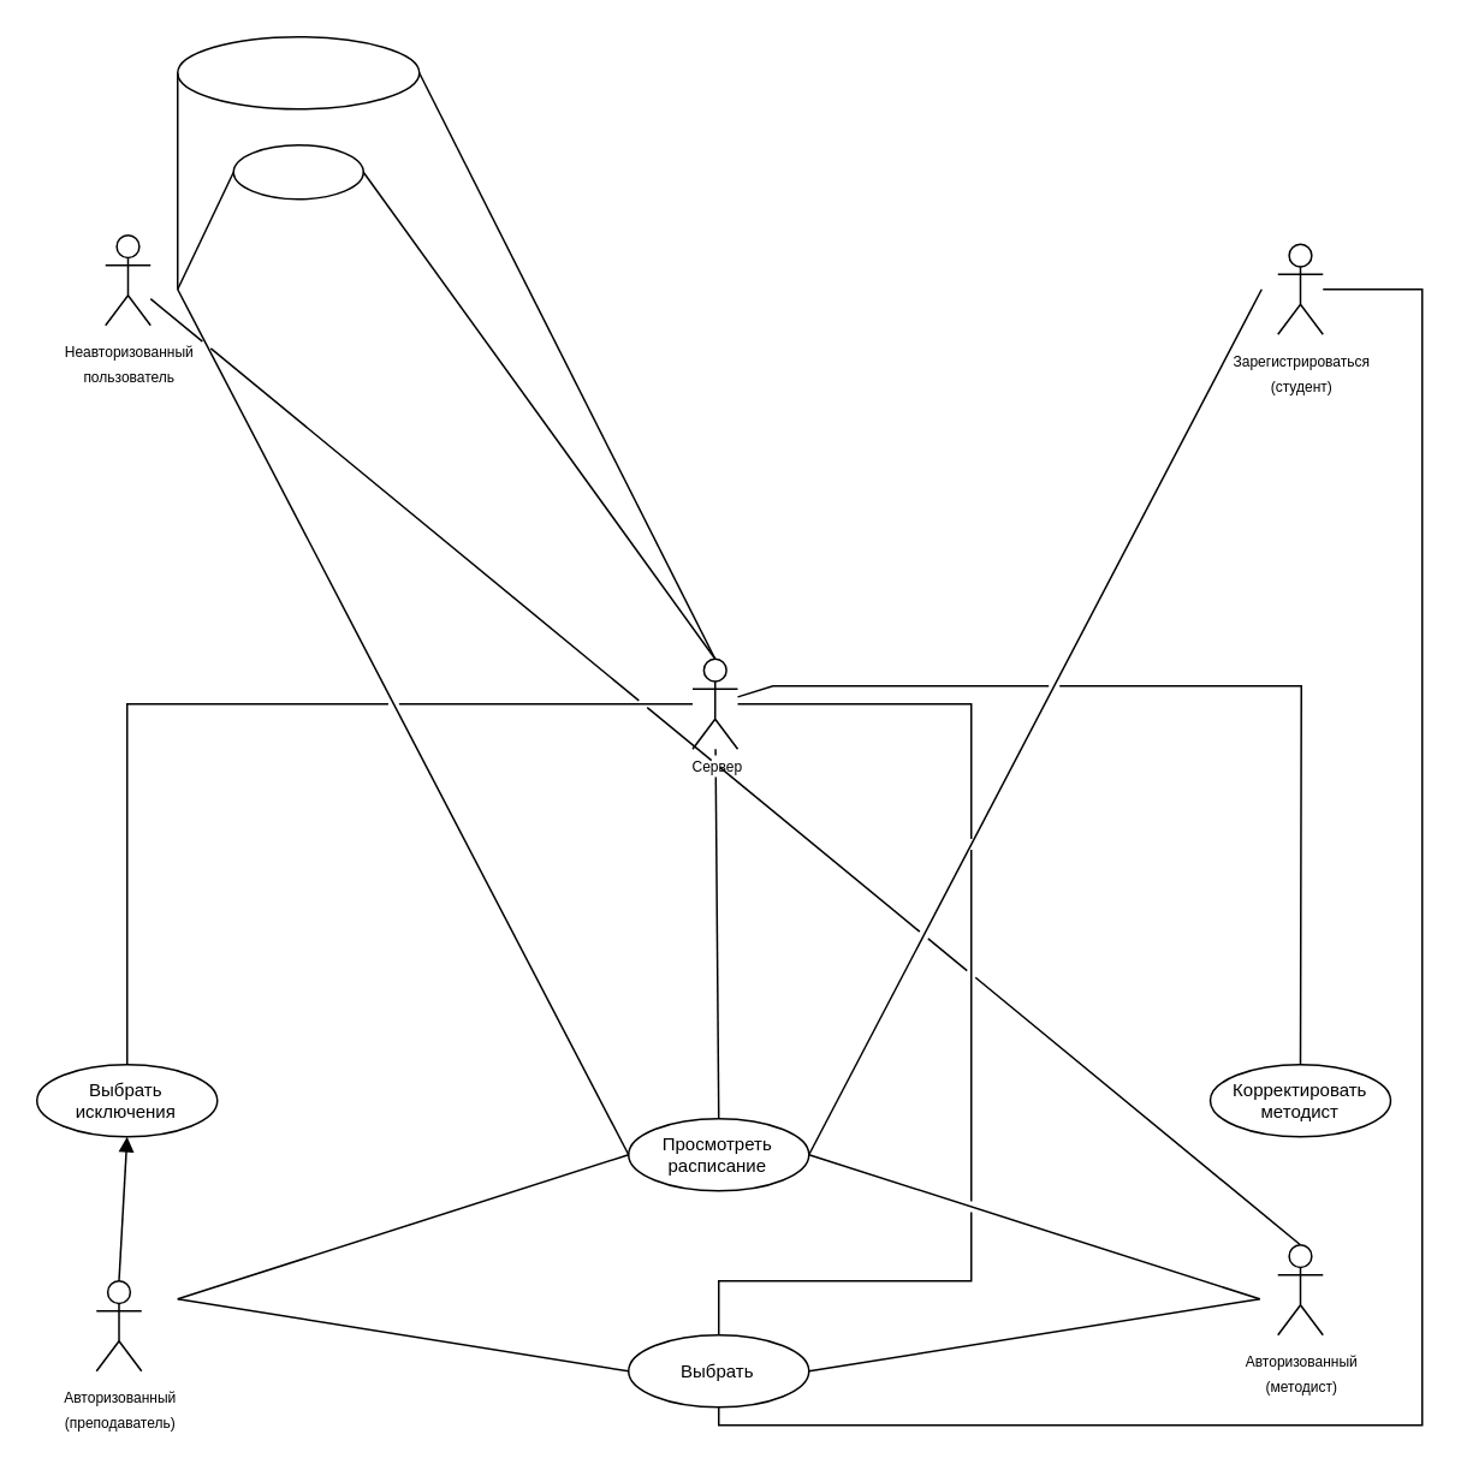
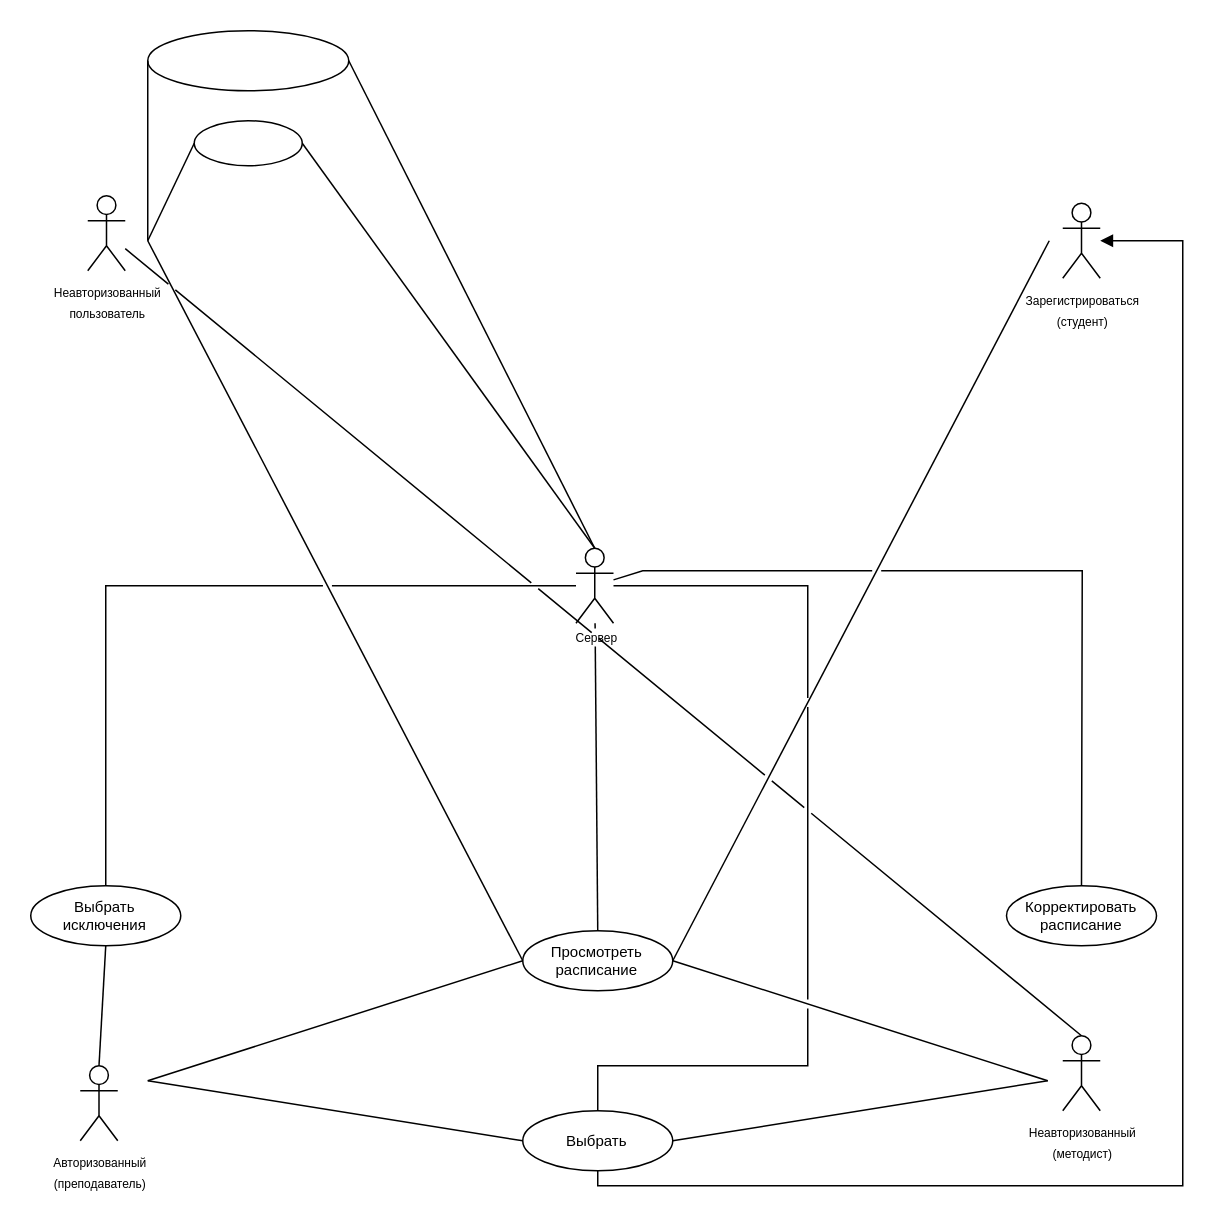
- <mxCell id="29" value="" style="endArrow=none;html=1;rounded=0;fontSize=8;fontColor=#000000;exitX=0.5;exitY=1;exitDx=0;exitDy=0;" parent="1" source="26" target="3" edge="1"><mxGeometry width="50" height="50" relative="1" as="geometry"><mxPoint x="358" y="790" as="sourcePoint" /><mxPoint x="738" y="160" as="targetPoint" /><Array as="points"><mxPoint x="398" y="790" /><mxPoint x="788" y="790" /><mxPoint x="788" y="160" /></Array></mxGeometry></mxCell>
+ <mxCell id="29" value="" style="endArrow=block;html=1;rounded=0;fontSize=8;fontColor=#000000;exitX=0.5;exitY=1;exitDx=0;exitDy=0;" parent="1" source="26" target="3" edge="1"><mxGeometry width="50" height="50" relative="1" as="geometry"><mxPoint x="358" y="790" as="sourcePoint" /><mxPoint x="738" y="160" as="targetPoint" /><Array as="points"><mxPoint x="398" y="790" /><mxPoint x="788" y="790" /><mxPoint x="788" y="160" /></Array></mxGeometry></mxCell>
- <mxCell id="37" value="&lt;font style=&quot;font-size: 10px;&quot;&gt;Корректировать методист&lt;/font&gt;" style="text;html=1;strokeColor=none;fillColor=none;align=center;verticalAlign=middle;whiteSpace=wrap;rounded=0;fontSize=8;" parent="35" vertex="1"><mxGeometry x="8.333" width="83.333" height="40" as="geometry" /></mxCell>
+ <mxCell id="37" value="&lt;font style=&quot;font-size: 10px;&quot;&gt;Корректировать расписание&lt;/font&gt;" style="text;html=1;strokeColor=none;fillColor=none;align=center;verticalAlign=middle;whiteSpace=wrap;rounded=0;fontSize=8;" parent="35" vertex="1"><mxGeometry x="8.333" width="83.333" height="40" as="geometry" /></mxCell>
- <mxCell id="40" value="" style="endArrow=block;html=1;rounded=0;labelBorderColor=#FFFFFF;fontSize=8;fontColor=#000000;jumpStyle=gap;entryX=0.5;entryY=1;entryDx=0;entryDy=0;exitX=0.5;exitY=0;exitDx=0;exitDy=0;exitPerimeter=0;" parent="1" source="4" target="33" edge="1"><mxGeometry width="50" height="50" relative="1" as="geometry"><mxPoint x="18" y="660" as="sourcePoint" /><mxPoint x="68" y="610" as="targetPoint" /></mxGeometry></mxCell>
+ <mxCell id="40" value="" style="endArrow=none;html=1;rounded=0;labelBorderColor=#FFFFFF;fontSize=8;fontColor=#000000;jumpStyle=gap;entryX=0.5;entryY=1;entryDx=0;entryDy=0;exitX=0.5;exitY=0;exitDx=0;exitDy=0;exitPerimeter=0;" parent="1" source="4" target="33" edge="1"><mxGeometry width="50" height="50" relative="1" as="geometry"><mxPoint x="18" y="660" as="sourcePoint" /><mxPoint x="68" y="610" as="targetPoint" /></mxGeometry></mxCell>
- <mxCell id="5" value="&lt;span style=&quot;font-size: 8px;&quot;&gt;Авторизованный&lt;br&gt;(методист)&lt;/span&gt;" style="shape=umlActor;verticalLabelPosition=bottom;verticalAlign=top;html=1;outlineConnect=0;fillColor=none;" parent="1" vertex="1"><mxGeometry x="708" y="690" width="25" height="50" as="geometry" /></mxCell>
+ <mxCell id="5" value="&lt;span style=&quot;font-size: 8px;&quot;&gt;Неавторизованный&lt;br&gt;(методист)&lt;/span&gt;" style="shape=umlActor;verticalLabelPosition=bottom;verticalAlign=top;html=1;outlineConnect=0;fillColor=none;" parent="1" vertex="1"><mxGeometry x="708" y="690" width="25" height="50" as="geometry" /></mxCell>
